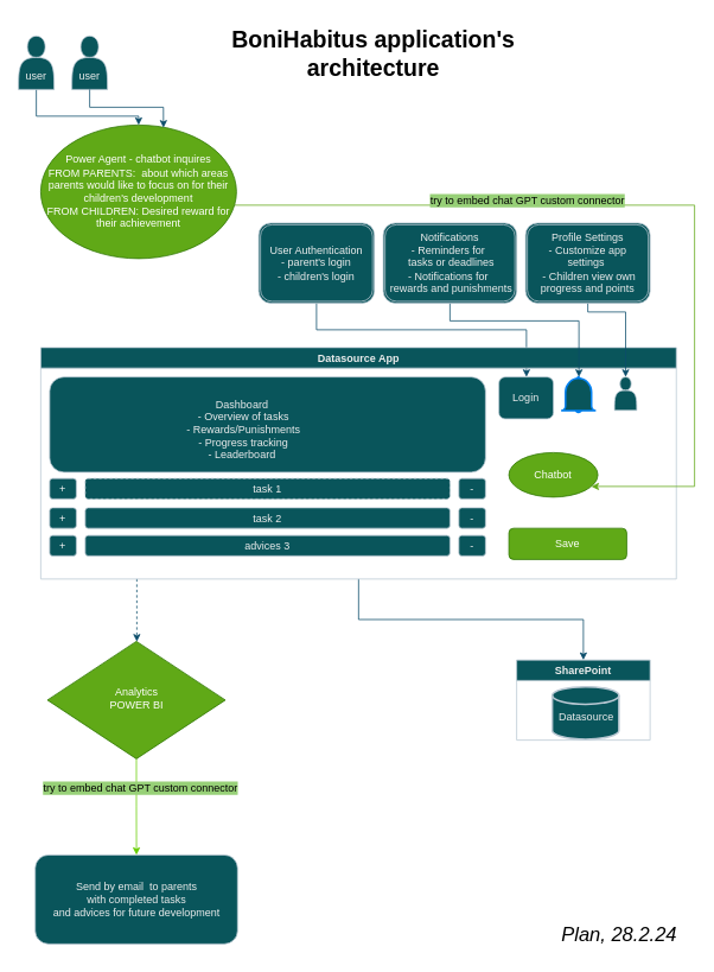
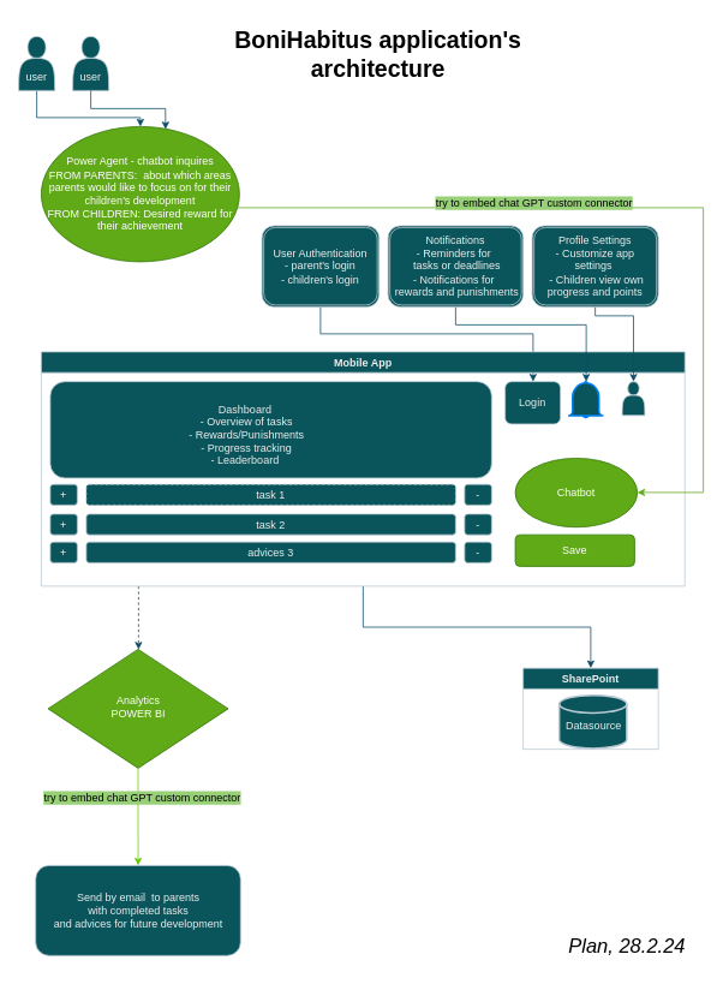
- <mxCell id="8" value="Datasource App" style="swimlane;whiteSpace=wrap;html=1;labelBackgroundColor=none;fillColor=#09555B;strokeColor=#BAC8D3;fontColor=#EEEEEE;" vertex="1" parent="1"><mxGeometry x="45" y="390" width="714.5" height="260" as="geometry" /></mxCell>
+ <mxCell id="8" value="Mobile App" style="swimlane;whiteSpace=wrap;html=1;labelBackgroundColor=none;fillColor=#09555B;strokeColor=#BAC8D3;fontColor=#EEEEEE;" vertex="1" parent="1"><mxGeometry x="45" y="390" width="714.5" height="260" as="geometry" /></mxCell>
- <mxCell id="21" value="Chatbot" style="ellipse;whiteSpace=wrap;html=1;strokeColor=#2D7600;fontColor=#ffffff;fillColor=#60a917;" vertex="1" parent="8"><mxGeometry x="526.25" y="118" width="100" height="50" as="geometry" /></mxCell>
+ <mxCell id="21" value="Chatbot" style="ellipse;whiteSpace=wrap;html=1;strokeColor=#2D7600;fontColor=#ffffff;fillColor=#60a917;" vertex="1" parent="8"><mxGeometry x="526.25" y="118" width="135.5" height="76.5" as="geometry" /></mxCell>
